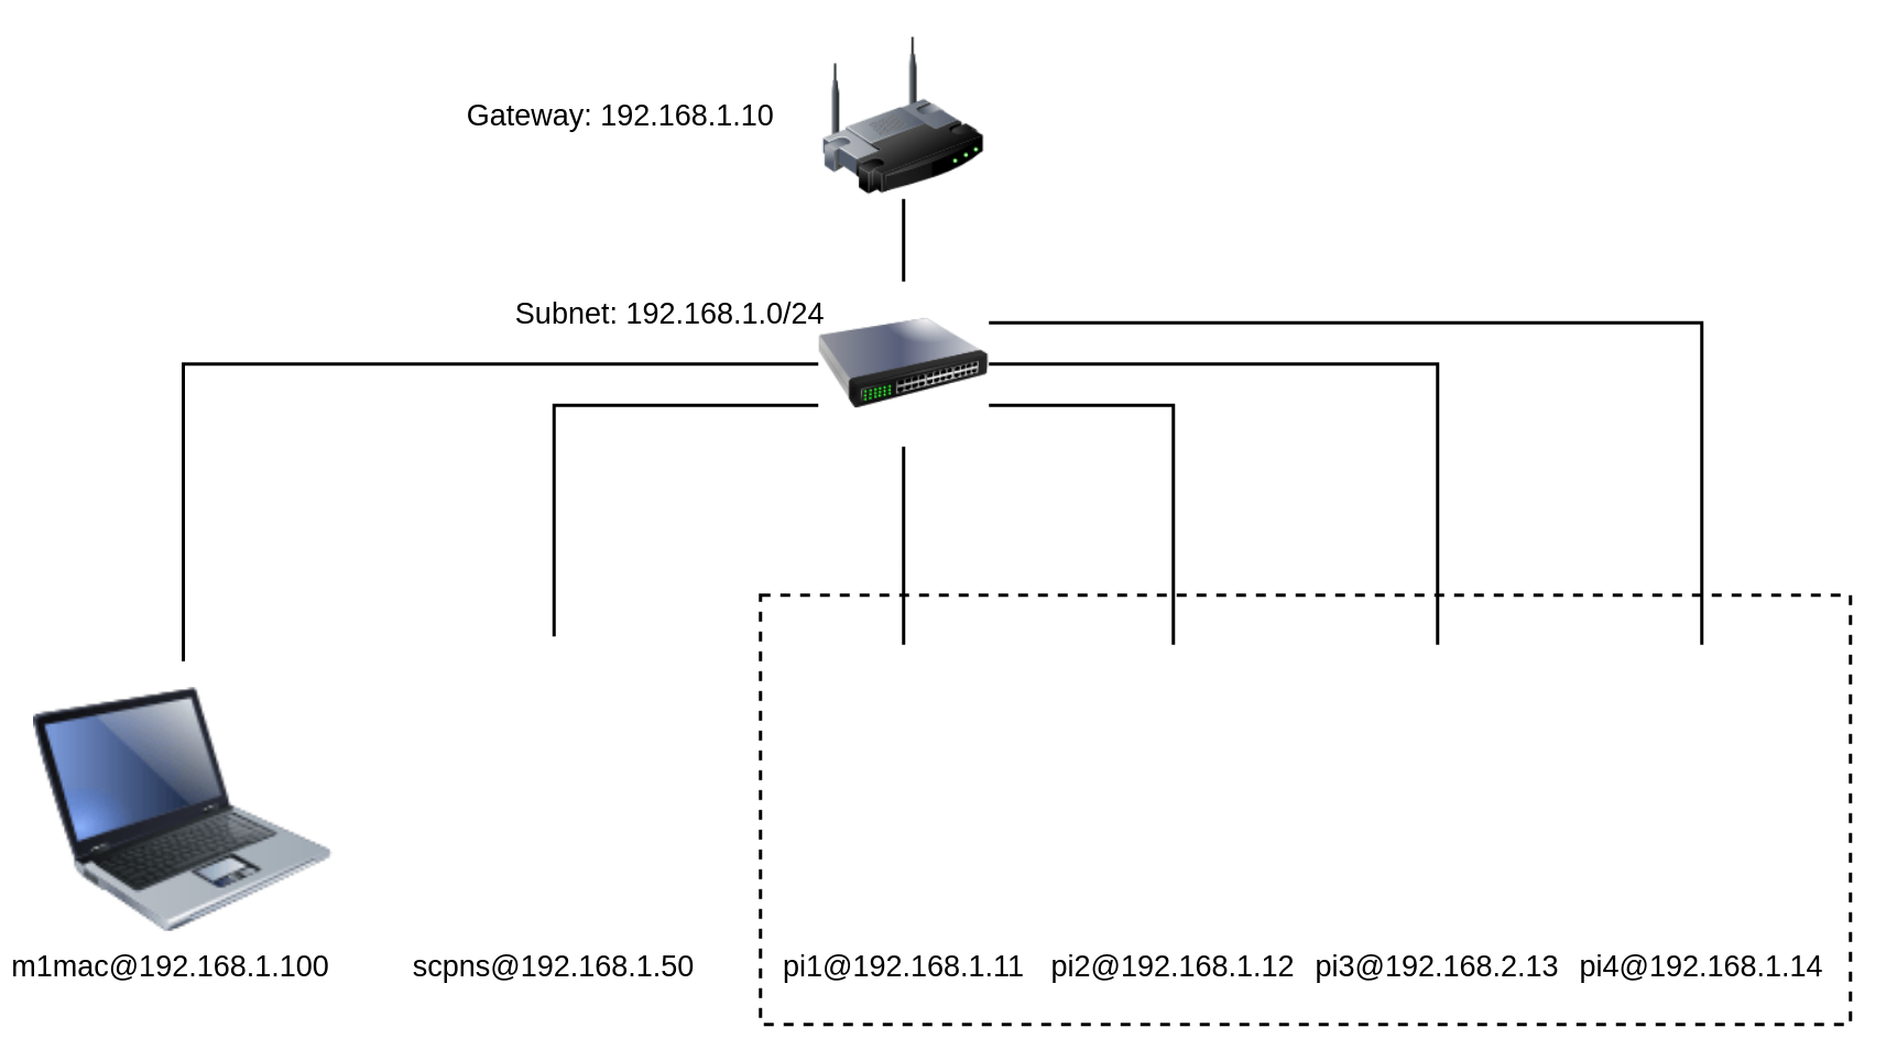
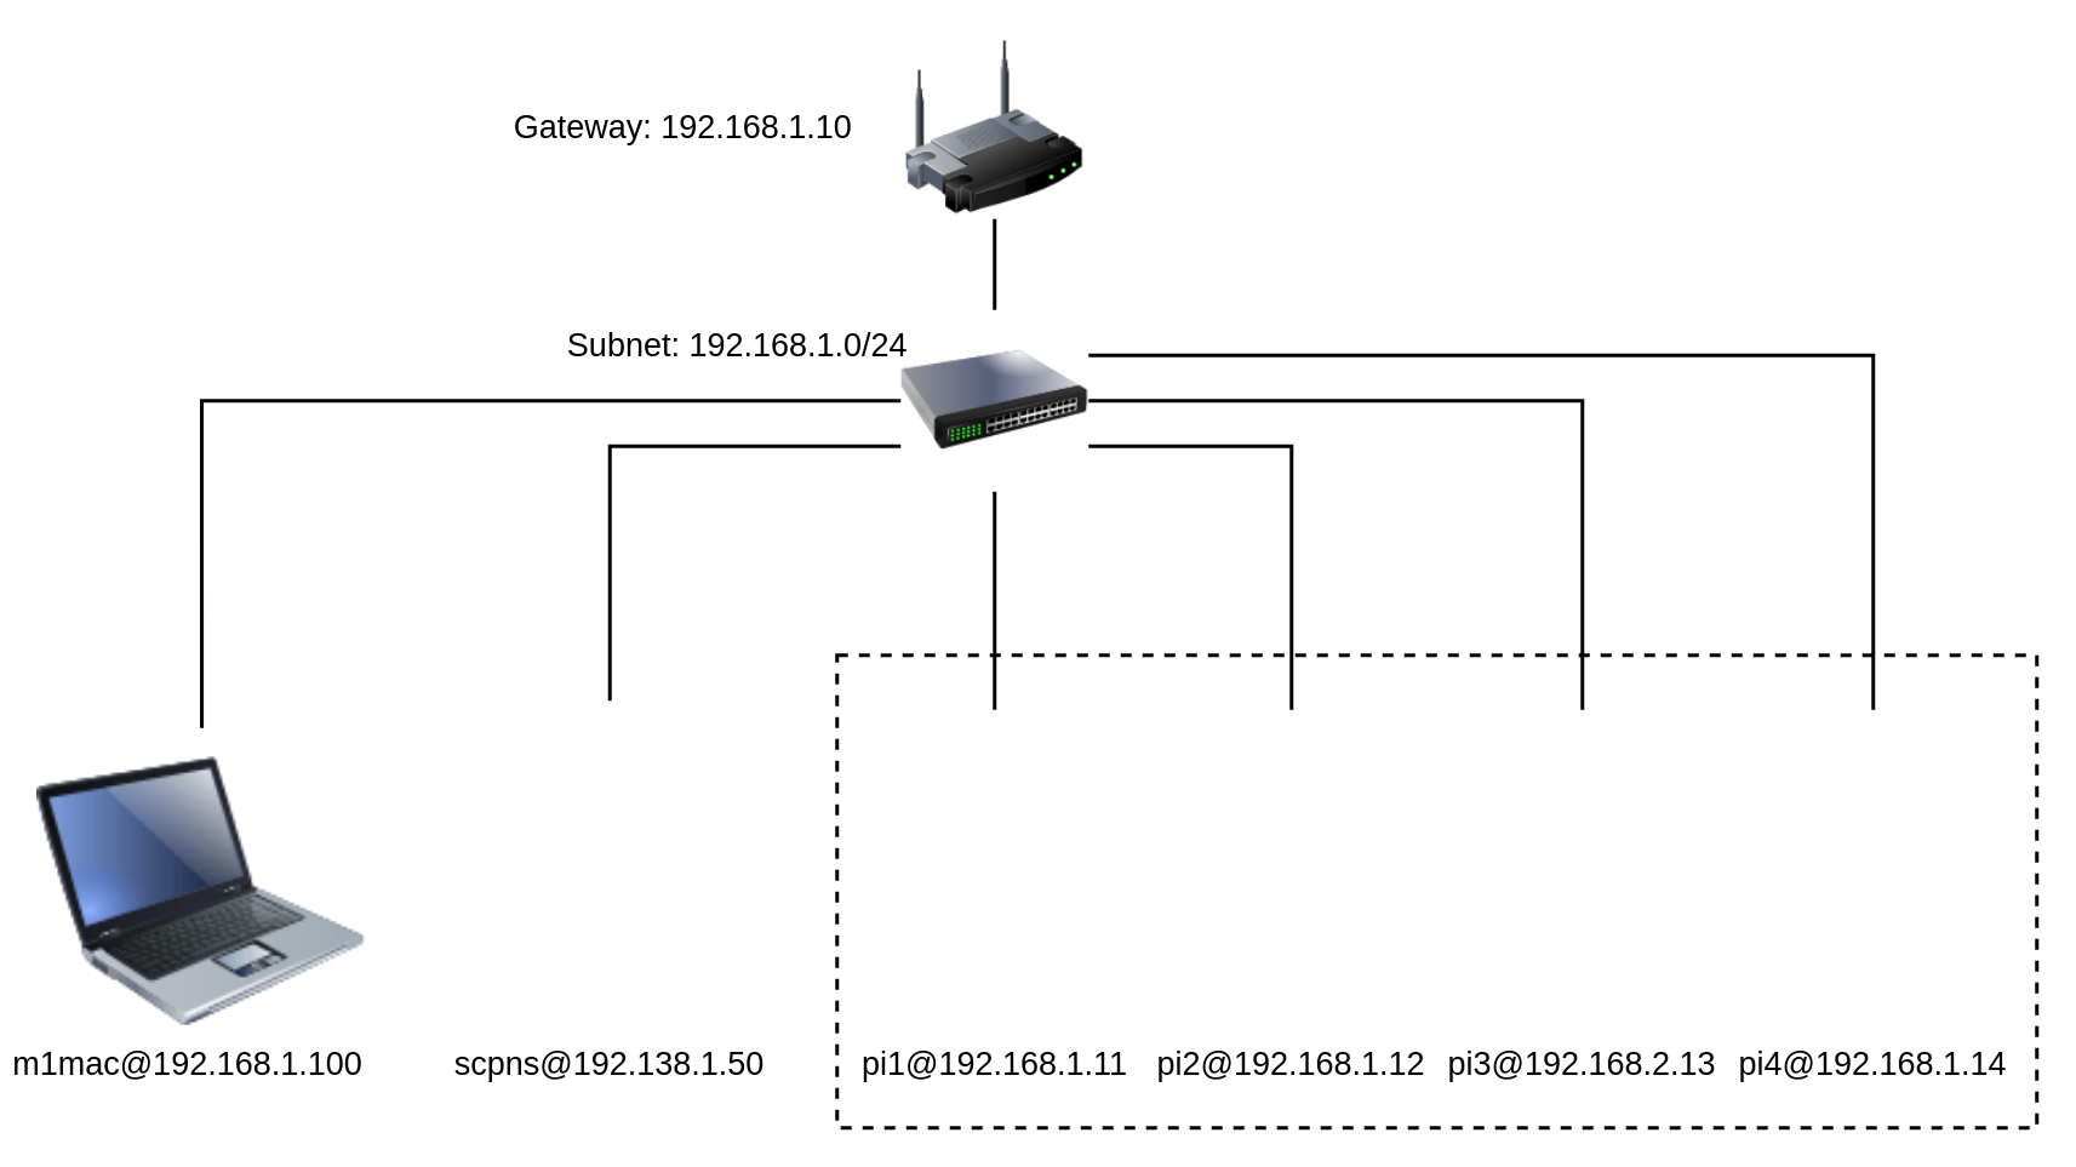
- <mxCell id="23" value="scpns@192.168.1.50" style="text;html=1;align=center;verticalAlign=middle;whiteSpace=wrap;rounded=0;fontSize=18;" vertex="1" parent="1"><mxGeometry x="305" y="570" width="60" height="30" as="geometry" /></mxCell>
+ <mxCell id="23" value="scpns@192.138.1.50" style="text;html=1;align=center;verticalAlign=middle;whiteSpace=wrap;rounded=0;fontSize=18;" vertex="1" parent="1"><mxGeometry x="305" y="570" width="60" height="30" as="geometry" /></mxCell>
